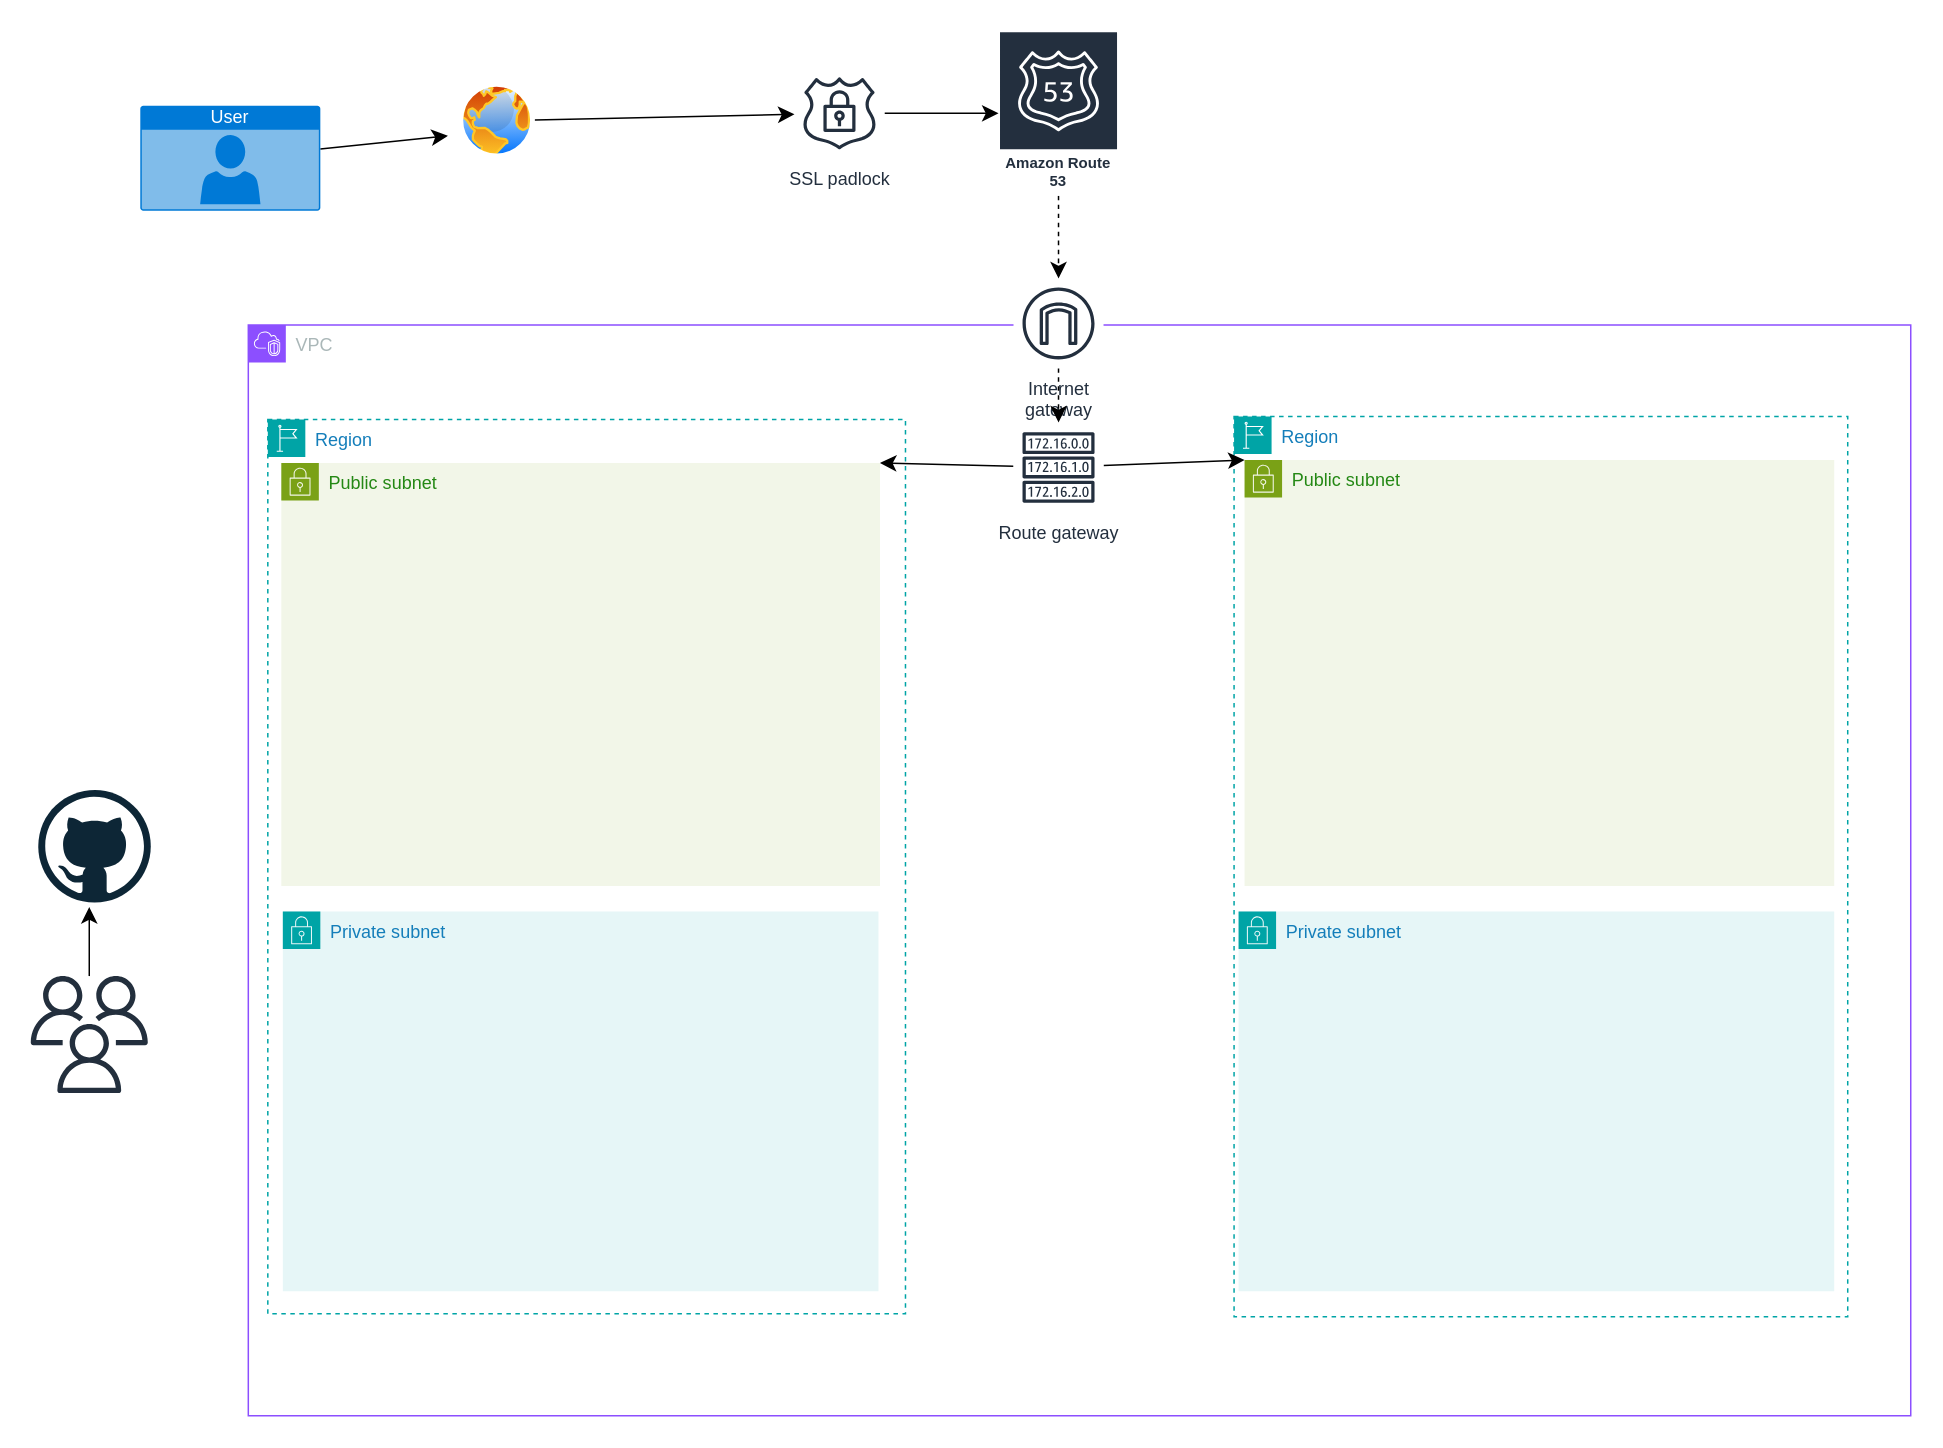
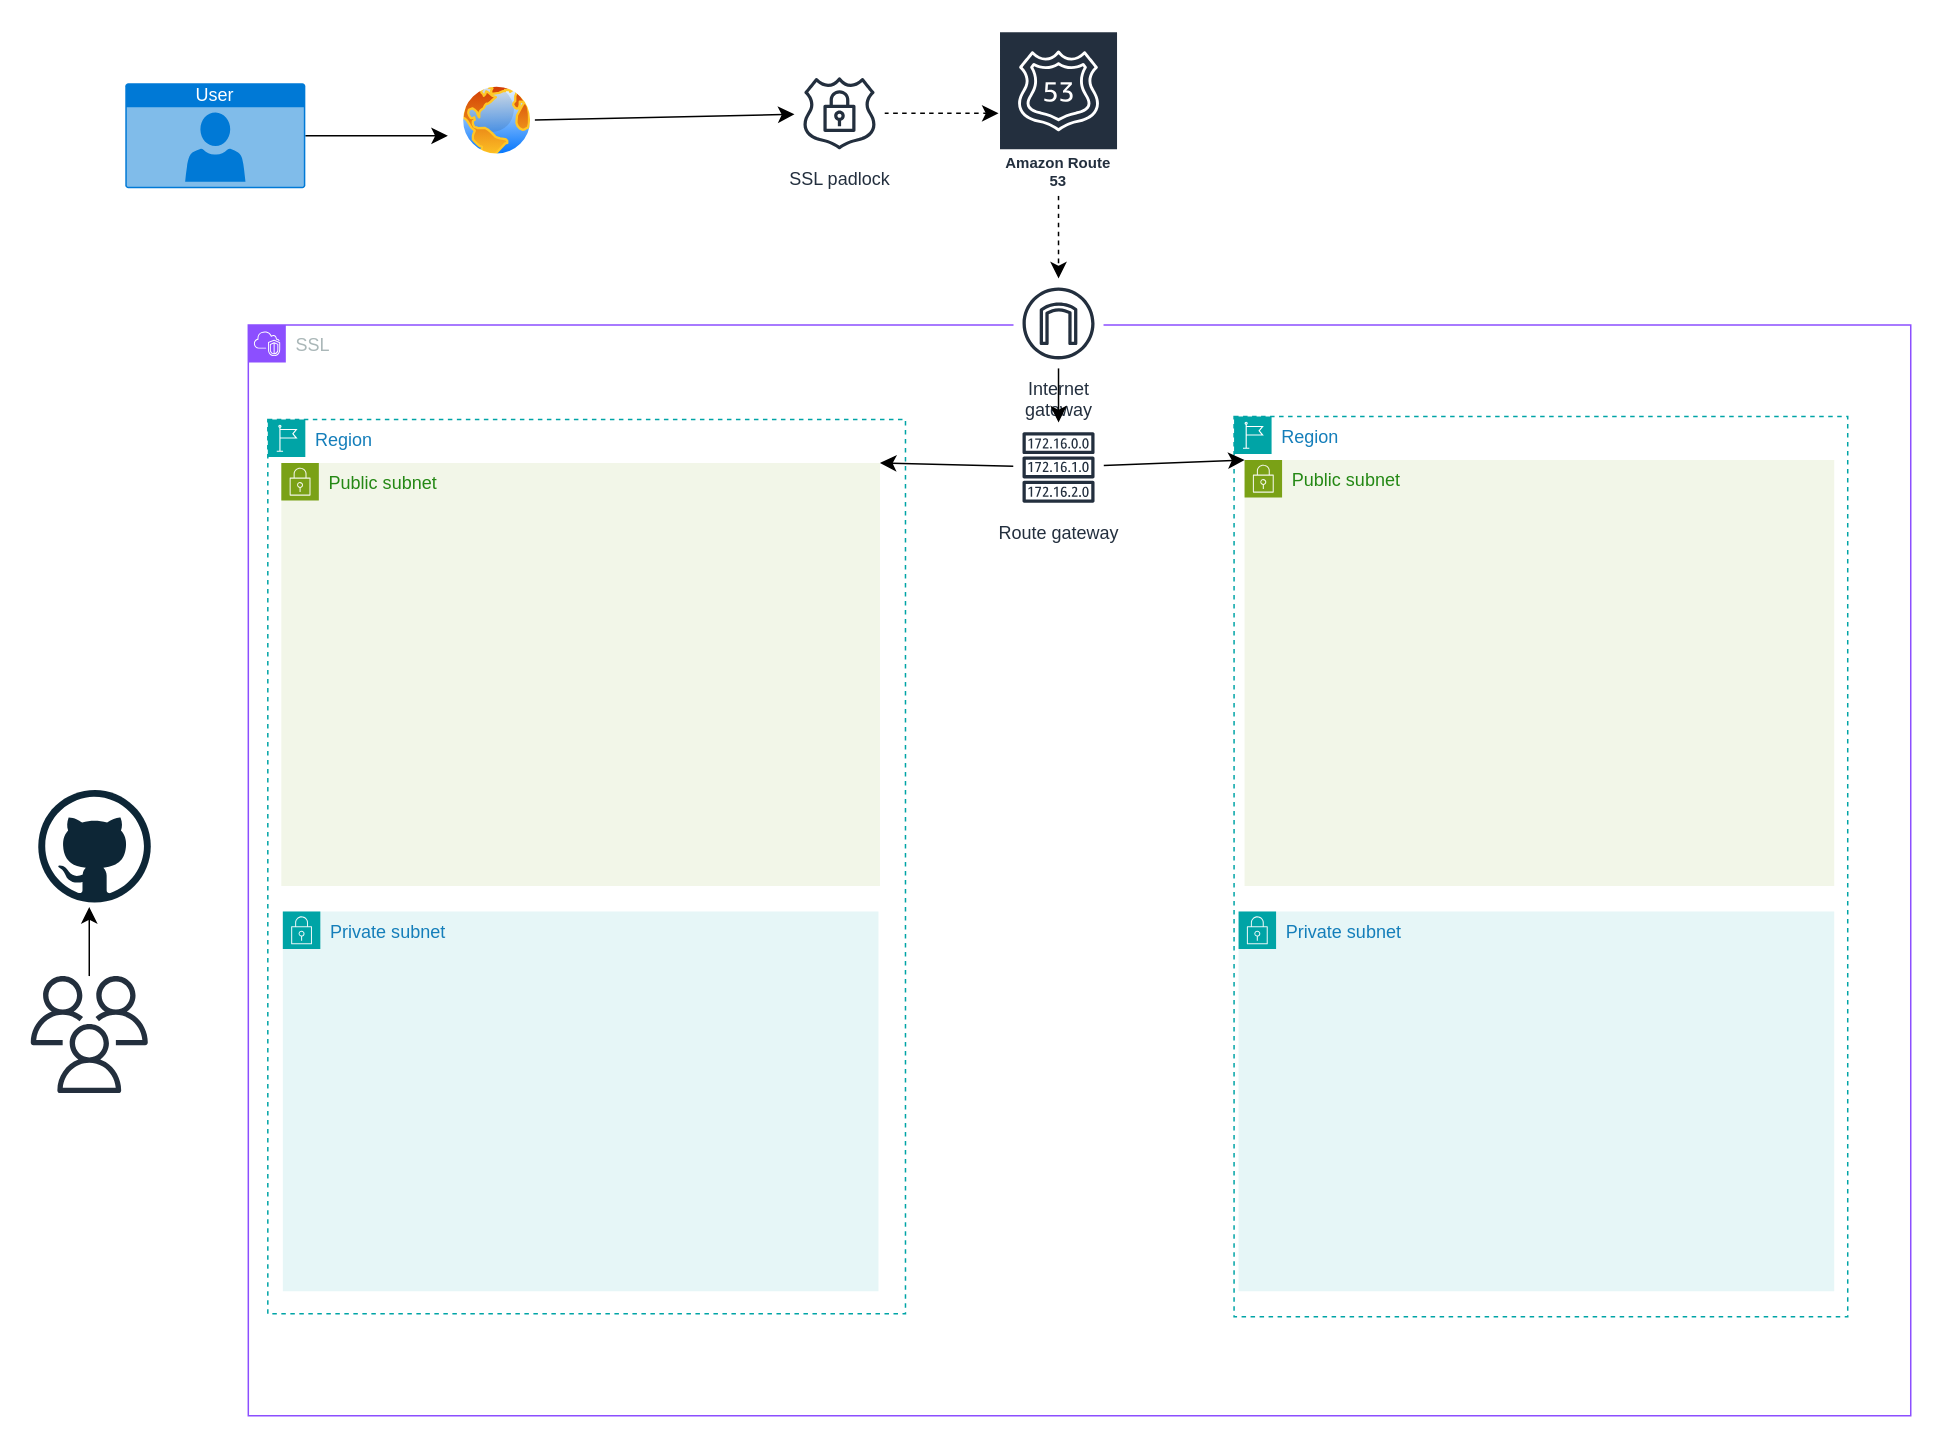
- <mxCell id="17" style="edgeStyle=none;curved=1;rounded=0;orthogonalLoop=1;jettySize=auto;html=1;fontSize=12;startSize=8;endSize=8;" edge="1" parent="1" source="18" target="16"><mxGeometry relative="1" as="geometry" /></mxCell>
+ <mxCell id="17" style="edgeStyle=none;curved=1;rounded=0;orthogonalLoop=1;jettySize=auto;html=1;fontSize=12;startSize=8;endSize=8;dashed=1;" edge="1" parent="1" source="18" target="16"><mxGeometry relative="1" as="geometry" /></mxCell>
- <mxCell id="22" value="User" style="html=1;whiteSpace=wrap;strokeColor=none;fillColor=#0079D6;labelPosition=center;verticalLabelPosition=middle;verticalAlign=top;align=center;fontSize=12;outlineConnect=0;spacingTop=-6;fontColor=#FFFFFF;sketch=0;shape=mxgraph.sitemap.user;" vertex="1" parent="1"><mxGeometry x="93" y="70" width="120" height="70" as="geometry" /></mxCell>
+ <mxCell id="22" value="User" style="html=1;whiteSpace=wrap;strokeColor=none;fillColor=#0079D6;labelPosition=center;verticalLabelPosition=middle;verticalAlign=top;align=center;fontSize=12;outlineConnect=0;spacingTop=-6;fontColor=#FFFFFF;sketch=0;shape=mxgraph.sitemap.user;" vertex="1" parent="1"><mxGeometry x="83" y="55" width="120" height="70" as="geometry" /></mxCell>
- <mxCell id="2" value="VPC" style="points=[[0,0],[0.25,0],[0.5,0],[0.75,0],[1,0],[1,0.25],[1,0.5],[1,0.75],[1,1],[0.75,1],[0.5,1],[0.25,1],[0,1],[0,0.75],[0,0.5],[0,0.25]];outlineConnect=0;gradientColor=none;html=1;whiteSpace=wrap;fontSize=12;fontStyle=0;container=1;pointerEvents=0;collapsible=0;recursiveResize=0;shape=mxgraph.aws4.group;grIcon=mxgraph.aws4.group_vpc2;strokeColor=#8C4FFF;fillColor=none;verticalAlign=top;align=left;spacingLeft=30;fontColor=#AAB7B8;dashed=0;" vertex="1" parent="1"><mxGeometry x="165" y="216" width="1108" height="727" as="geometry" /></mxCell>
+ <mxCell id="2" value="SSL" style="points=[[0,0],[0.25,0],[0.5,0],[0.75,0],[1,0],[1,0.25],[1,0.5],[1,0.75],[1,1],[0.75,1],[0.5,1],[0.25,1],[0,1],[0,0.75],[0,0.5],[0,0.25]];outlineConnect=0;gradientColor=none;html=1;whiteSpace=wrap;fontSize=12;fontStyle=0;container=1;pointerEvents=0;collapsible=0;recursiveResize=0;shape=mxgraph.aws4.group;grIcon=mxgraph.aws4.group_vpc2;strokeColor=#8C4FFF;fillColor=none;verticalAlign=top;align=left;spacingLeft=30;fontColor=#AAB7B8;dashed=0;" vertex="1" parent="1"><mxGeometry x="165" y="216" width="1108" height="727" as="geometry" /></mxCell>
- <mxCell id="13" style="edgeStyle=none;curved=1;rounded=0;orthogonalLoop=1;jettySize=auto;html=1;fontSize=12;startSize=8;endSize=8;dashed=1;" edge="1" parent="2" source="12" target="11"><mxGeometry relative="1" as="geometry" /></mxCell>
+ <mxCell id="13" style="edgeStyle=none;curved=1;rounded=0;orthogonalLoop=1;jettySize=auto;html=1;fontSize=12;startSize=8;endSize=8;" edge="1" parent="2" source="12" target="11"><mxGeometry relative="1" as="geometry" /></mxCell>
